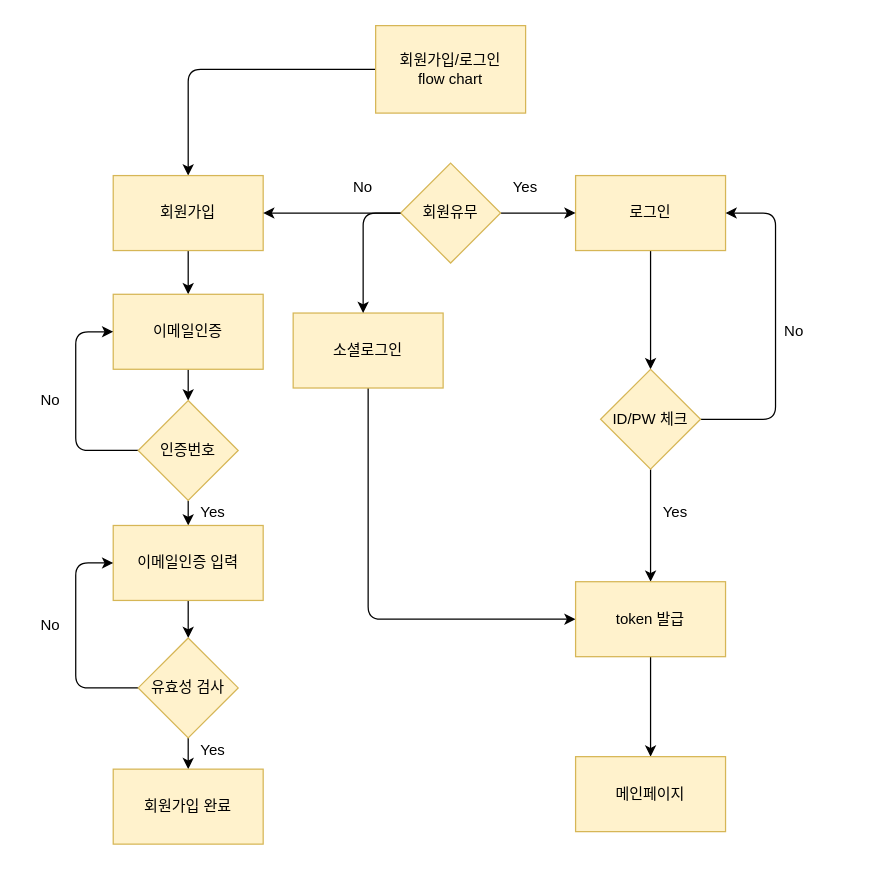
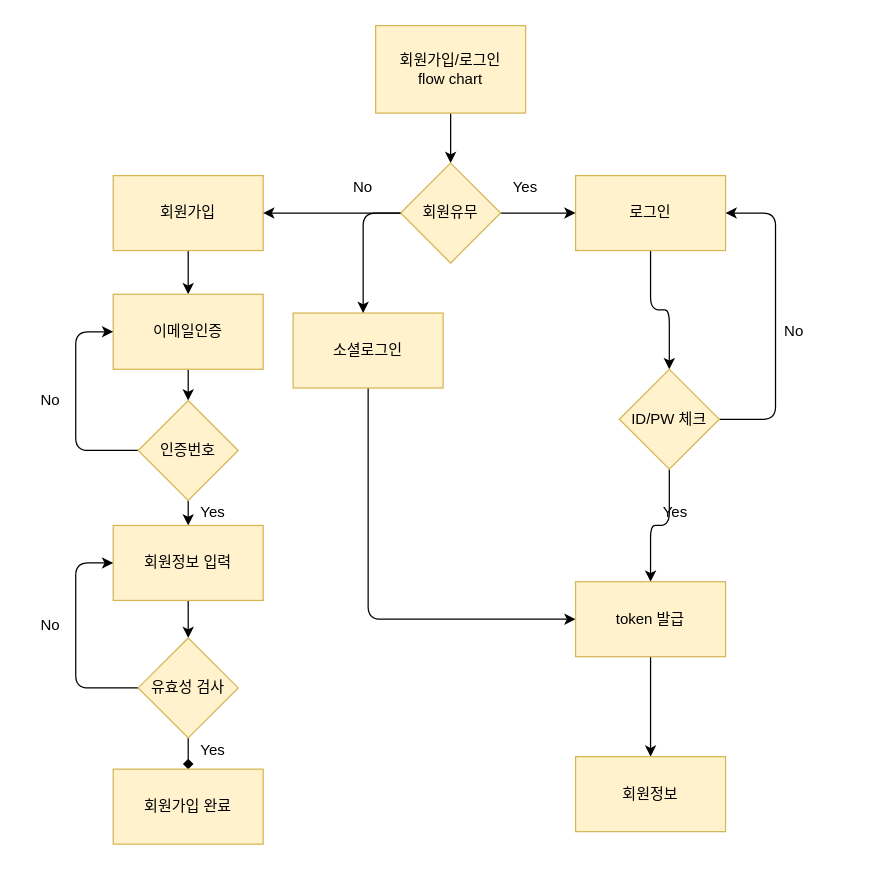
- <mxCell id="2" value="" style="edgeStyle=orthogonalEdgeStyle;orthogonalLoop=1;jettySize=auto;html=1;" parent="1" source="3" target="5" edge="1"><mxGeometry relative="1" as="geometry" /></mxCell>
+ <mxCell id="2" value="" style="edgeStyle=orthogonalEdgeStyle;orthogonalLoop=1;jettySize=auto;html=1;" parent="1" source="3" target="10" edge="1"><mxGeometry relative="1" as="geometry" /></mxCell>
- <mxCell id="16" value="ID/PW 체크" style="rhombus;whiteSpace=wrap;html=1;direction=south;fillColor=#fff2cc;strokeColor=#d6b656;" parent="1" vertex="1"><mxGeometry x="480" y="295" width="80" height="80" as="geometry" /></mxCell>
+ <mxCell id="16" value="ID/PW 체크" style="rhombus;whiteSpace=wrap;html=1;direction=south;fillColor=#fff2cc;strokeColor=#d6b656;" parent="1" vertex="1"><mxGeometry x="495" y="295" width="80" height="80" as="geometry" /></mxCell>
- <mxCell id="31" value="이메일인증 입력" style="whiteSpace=wrap;html=1;fillColor=#fff2cc;strokeColor=#d6b656;" parent="1" vertex="1"><mxGeometry x="90" y="420" width="120" height="60" as="geometry" /></mxCell>
+ <mxCell id="31" value="회원정보 입력" style="whiteSpace=wrap;html=1;fillColor=#fff2cc;strokeColor=#d6b656;" parent="1" vertex="1"><mxGeometry x="90" y="420" width="120" height="60" as="geometry" /></mxCell>
- <mxCell id="33" value="" style="edgeStyle=orthogonalEdgeStyle;orthogonalLoop=1;jettySize=auto;html=1;" parent="1" source="34" target="36" edge="1"><mxGeometry relative="1" as="geometry" /></mxCell>
+ <mxCell id="33" value="" style="edgeStyle=orthogonalEdgeStyle;orthogonalLoop=1;jettySize=auto;html=1;endArrow=diamond;" parent="1" source="34" target="36" edge="1"><mxGeometry relative="1" as="geometry" /></mxCell>
- <mxCell id="22" value="메인페이지" style="whiteSpace=wrap;html=1;fillColor=#fff2cc;strokeColor=#d6b656;" parent="1" vertex="1"><mxGeometry x="460" y="605" width="120" height="60" as="geometry" /></mxCell>
+ <mxCell id="22" value="회원정보" style="whiteSpace=wrap;html=1;fillColor=#fff2cc;strokeColor=#d6b656;" parent="1" vertex="1"><mxGeometry x="460" y="605" width="120" height="60" as="geometry" /></mxCell>
